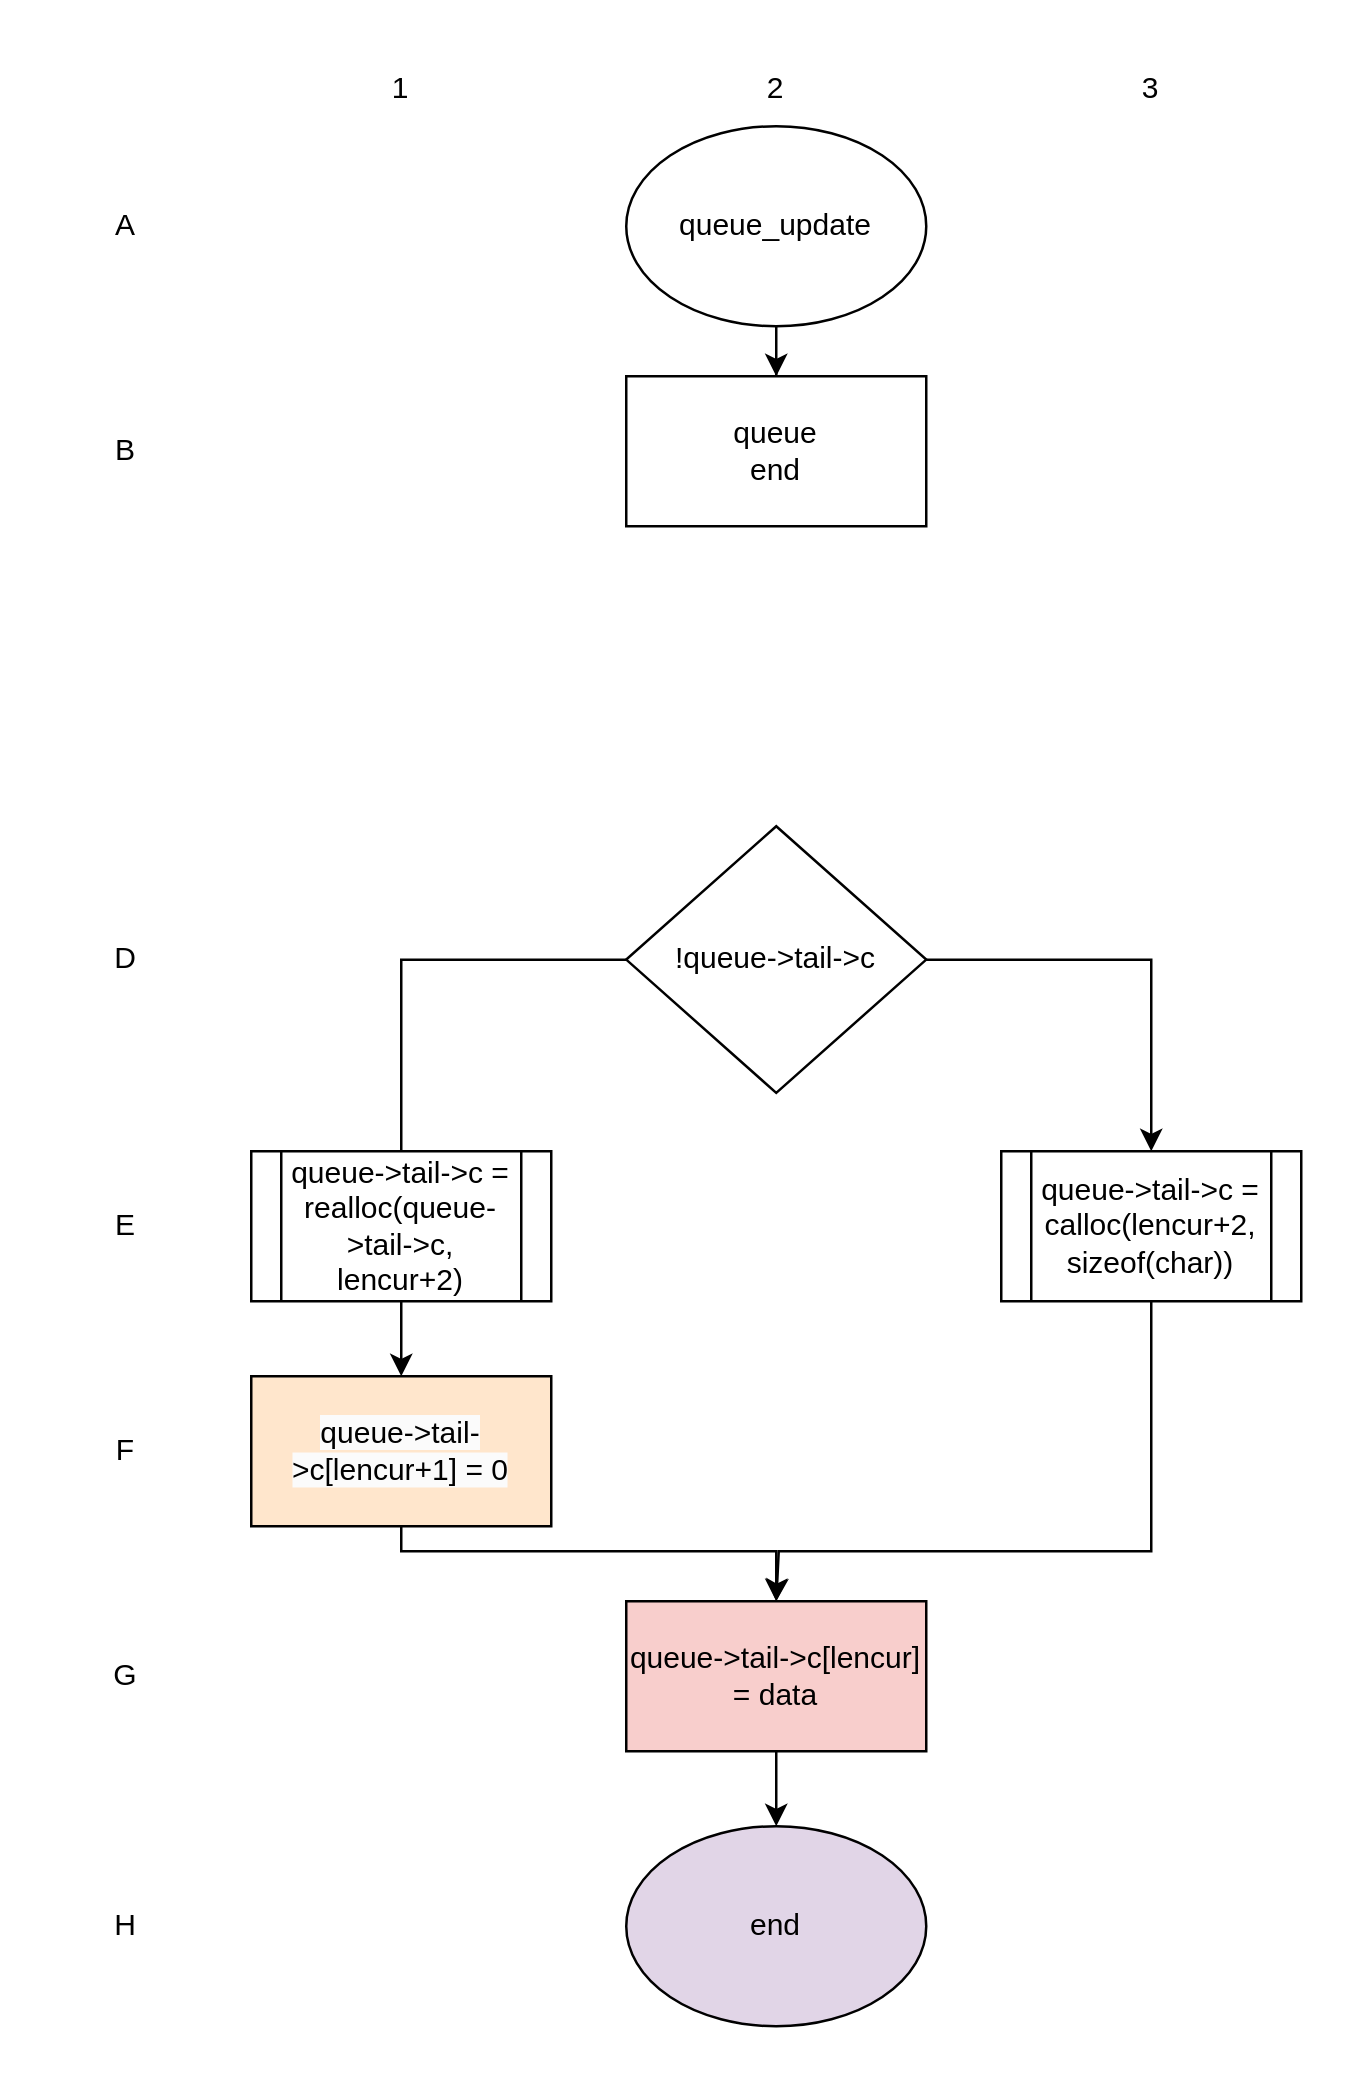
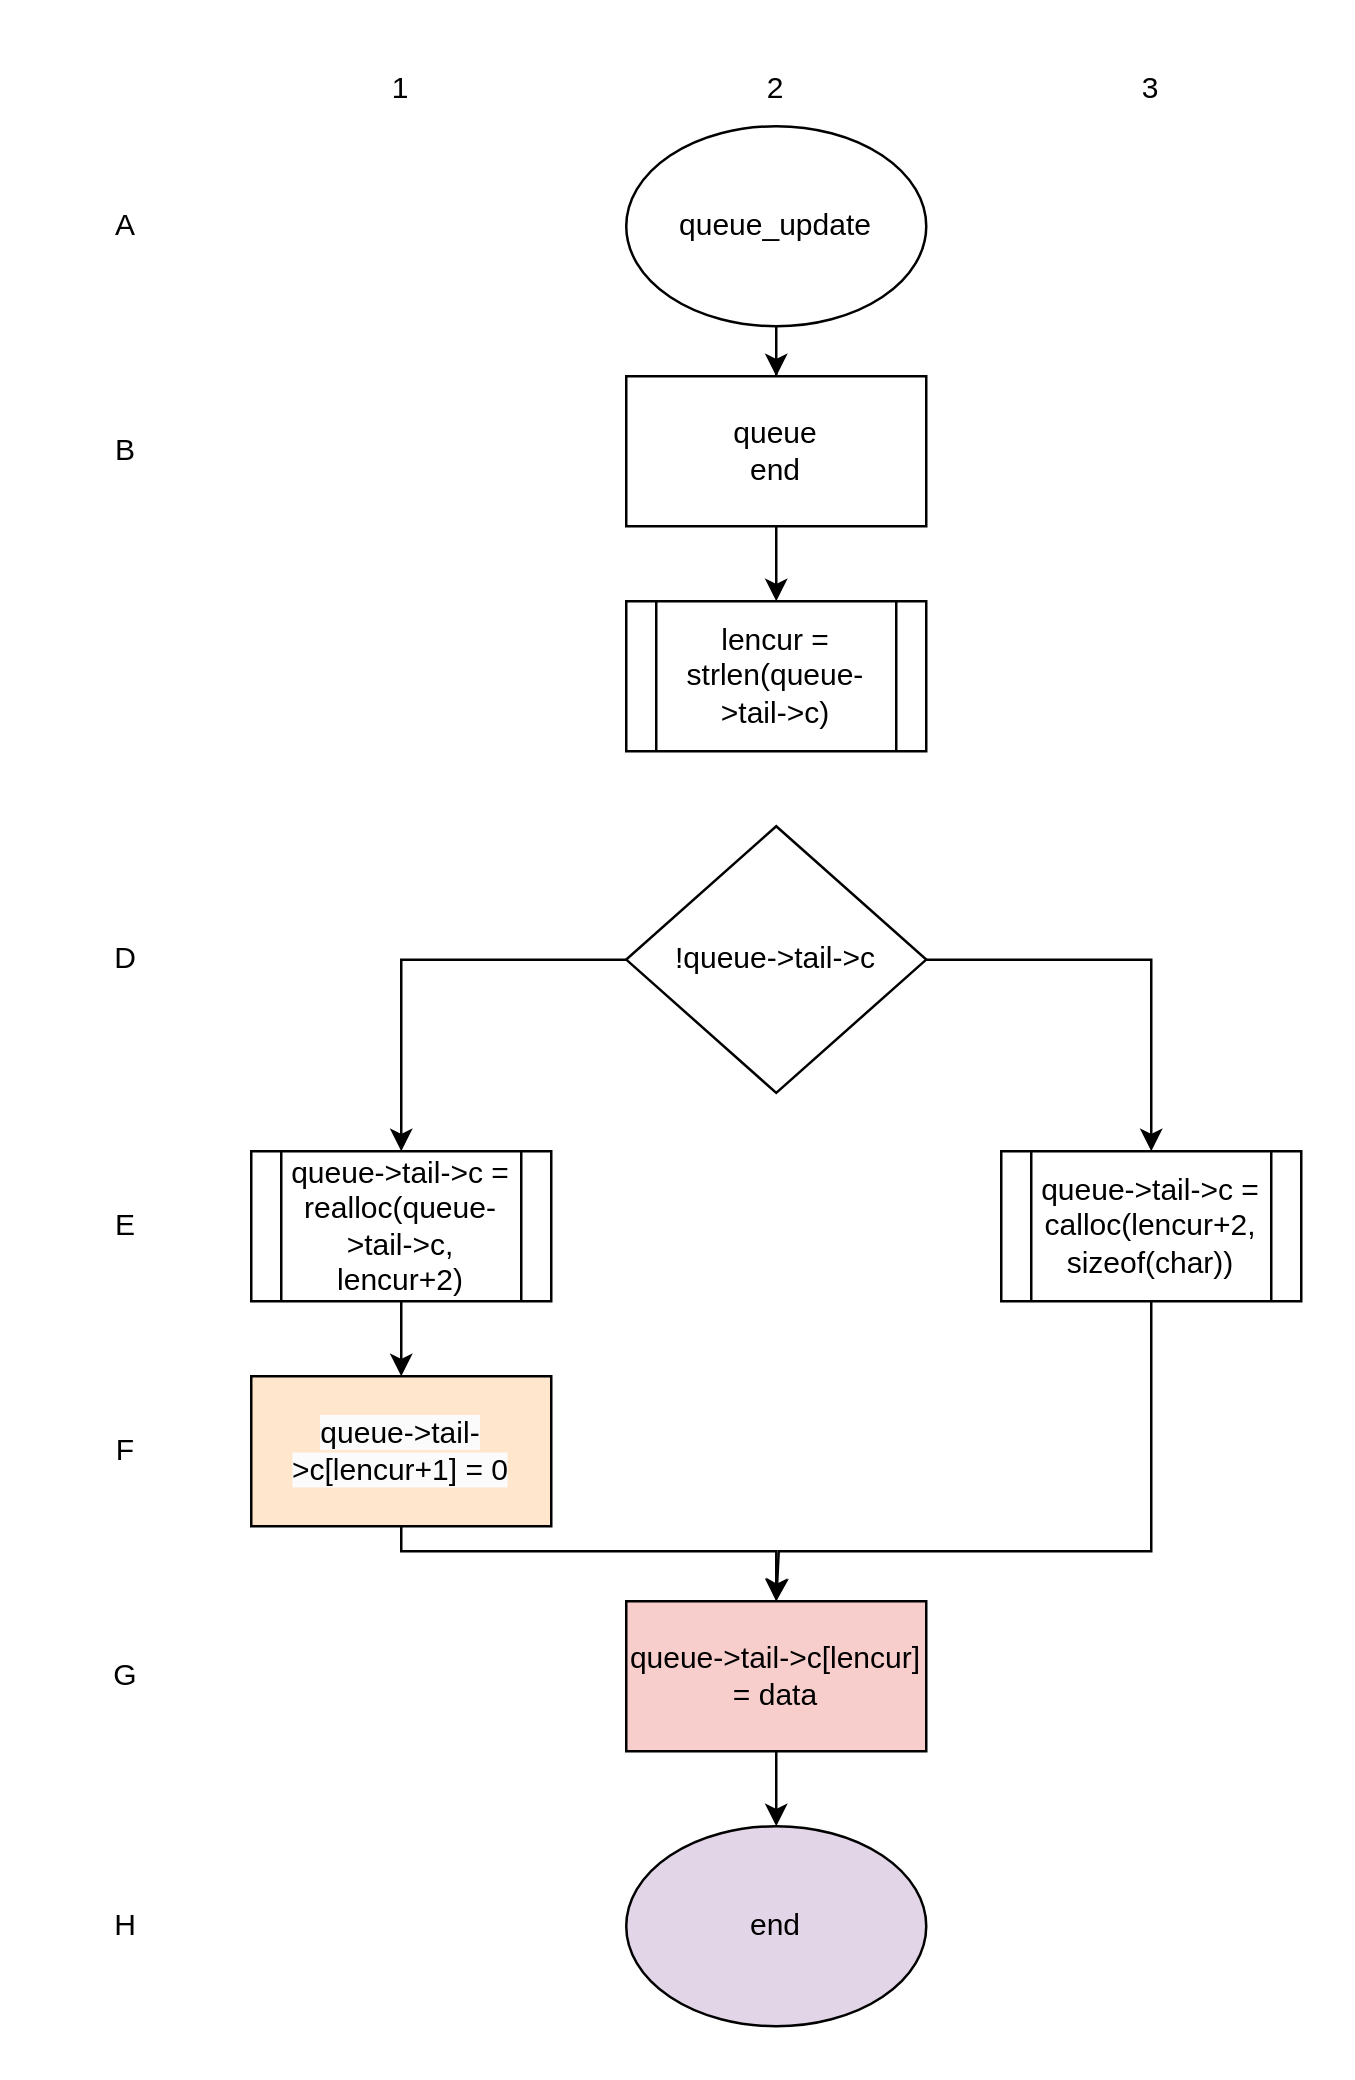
+ <mxCell id="4" style="edgeStyle=orthogonalEdgeStyle;rounded=0;orthogonalLoop=1;jettySize=auto;html=1;entryX=0.5;entryY=0;entryDx=0;entryDy=0;" edge="1" parent="1" source="5" target="6"><mxGeometry relative="1" as="geometry" /></mxCell>
+ <mxCell id="6" value="lencur = strlen(queue-&amp;gt;tail-&amp;gt;c)" style="shape=process;whiteSpace=wrap;html=1;backgroundOutline=1;" vertex="1" parent="1"><mxGeometry x="250" y="240" width="120" height="60" as="geometry" /></mxCell>
- <mxCell id="8" style="edgeStyle=orthogonalEdgeStyle;rounded=0;orthogonalLoop=1;jettySize=auto;html=1;entryX=0.5;entryY=0;entryDx=0;entryDy=0;endArrow=none;" edge="1" parent="1" source="9" target="13"><mxGeometry relative="1" as="geometry" /></mxCell>
+ <mxCell id="8" style="edgeStyle=orthogonalEdgeStyle;rounded=0;orthogonalLoop=1;jettySize=auto;html=1;entryX=0.5;entryY=0;entryDx=0;entryDy=0;" edge="1" parent="1" source="9" target="13"><mxGeometry relative="1" as="geometry" /></mxCell>
